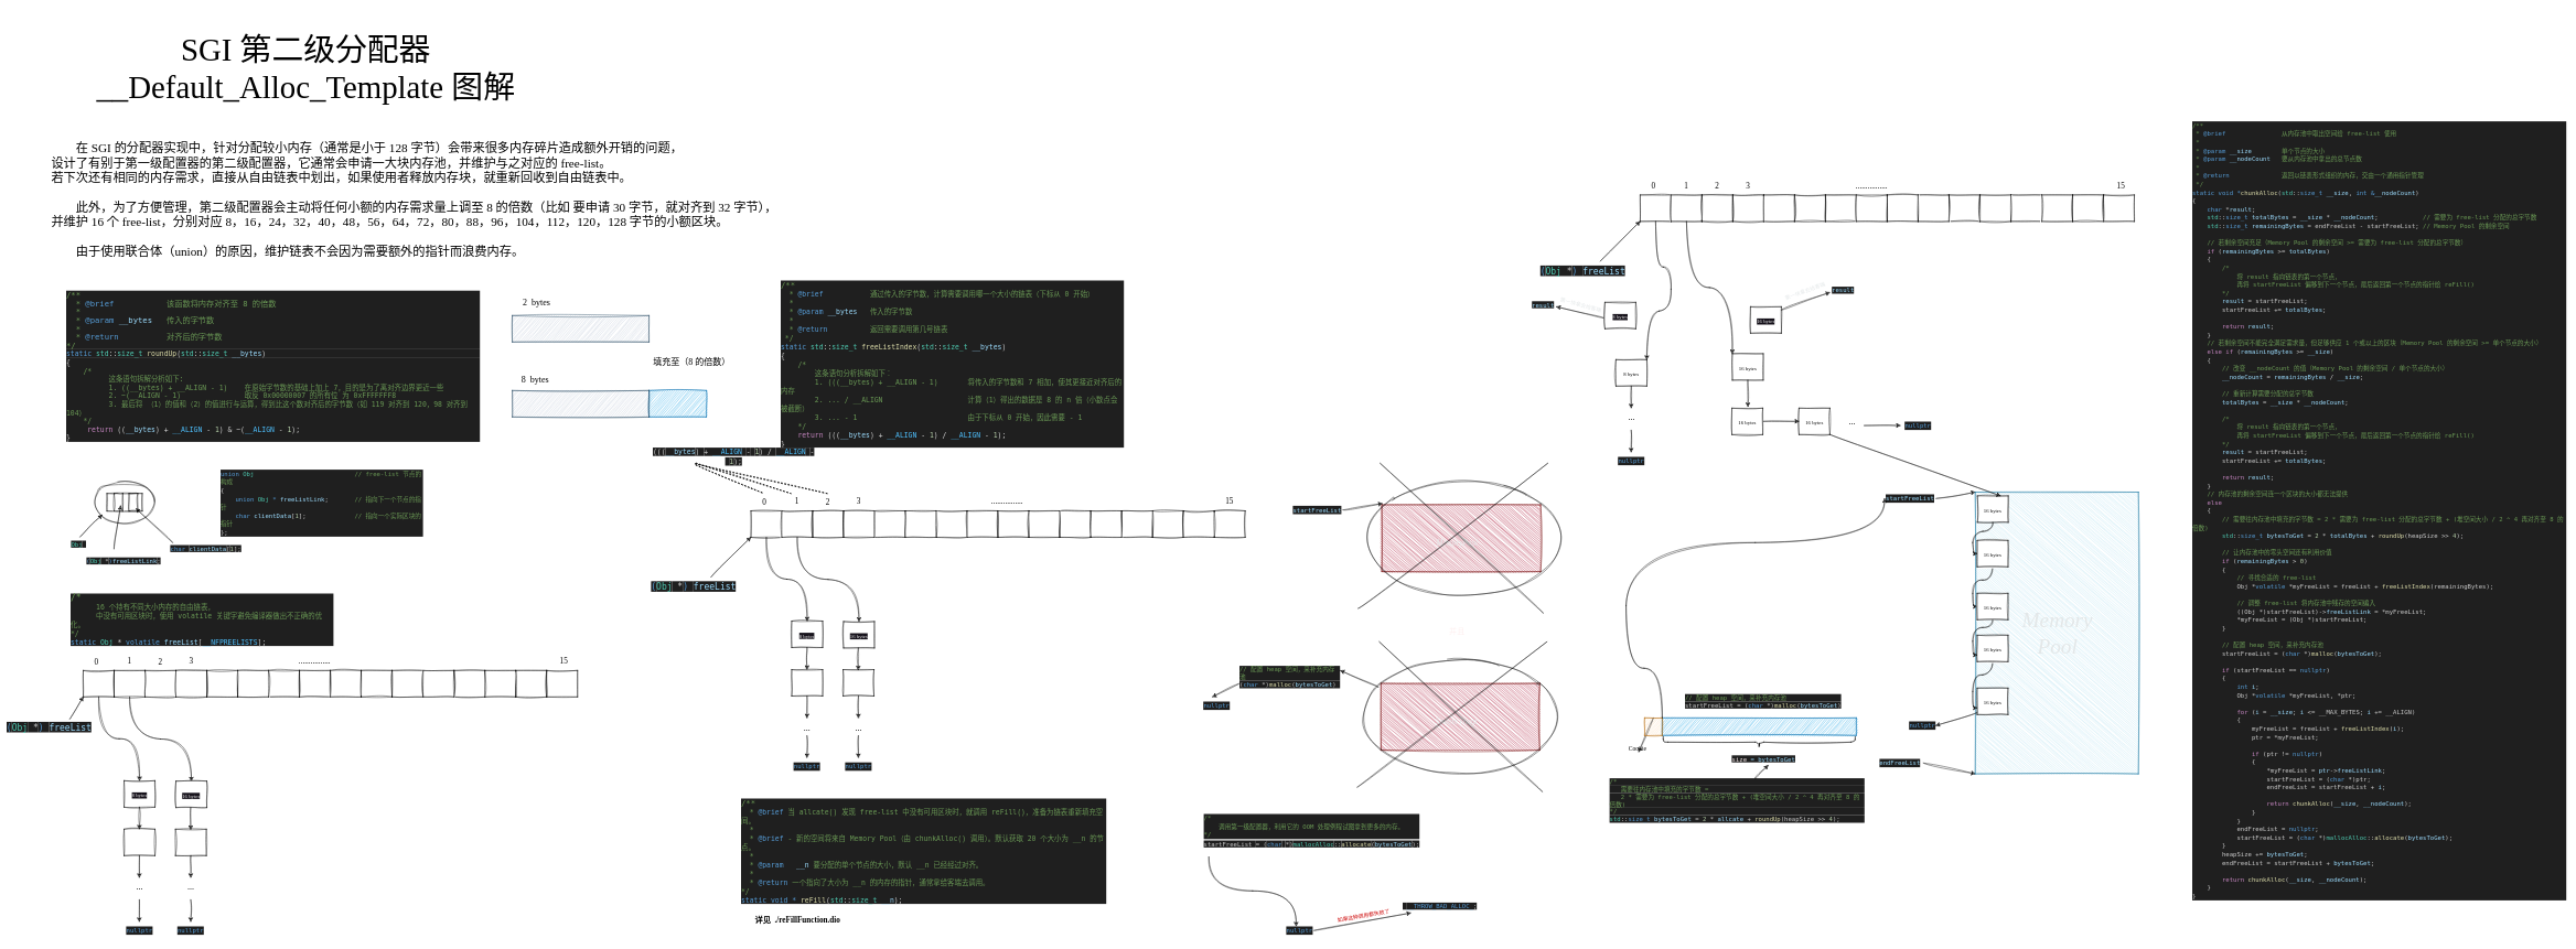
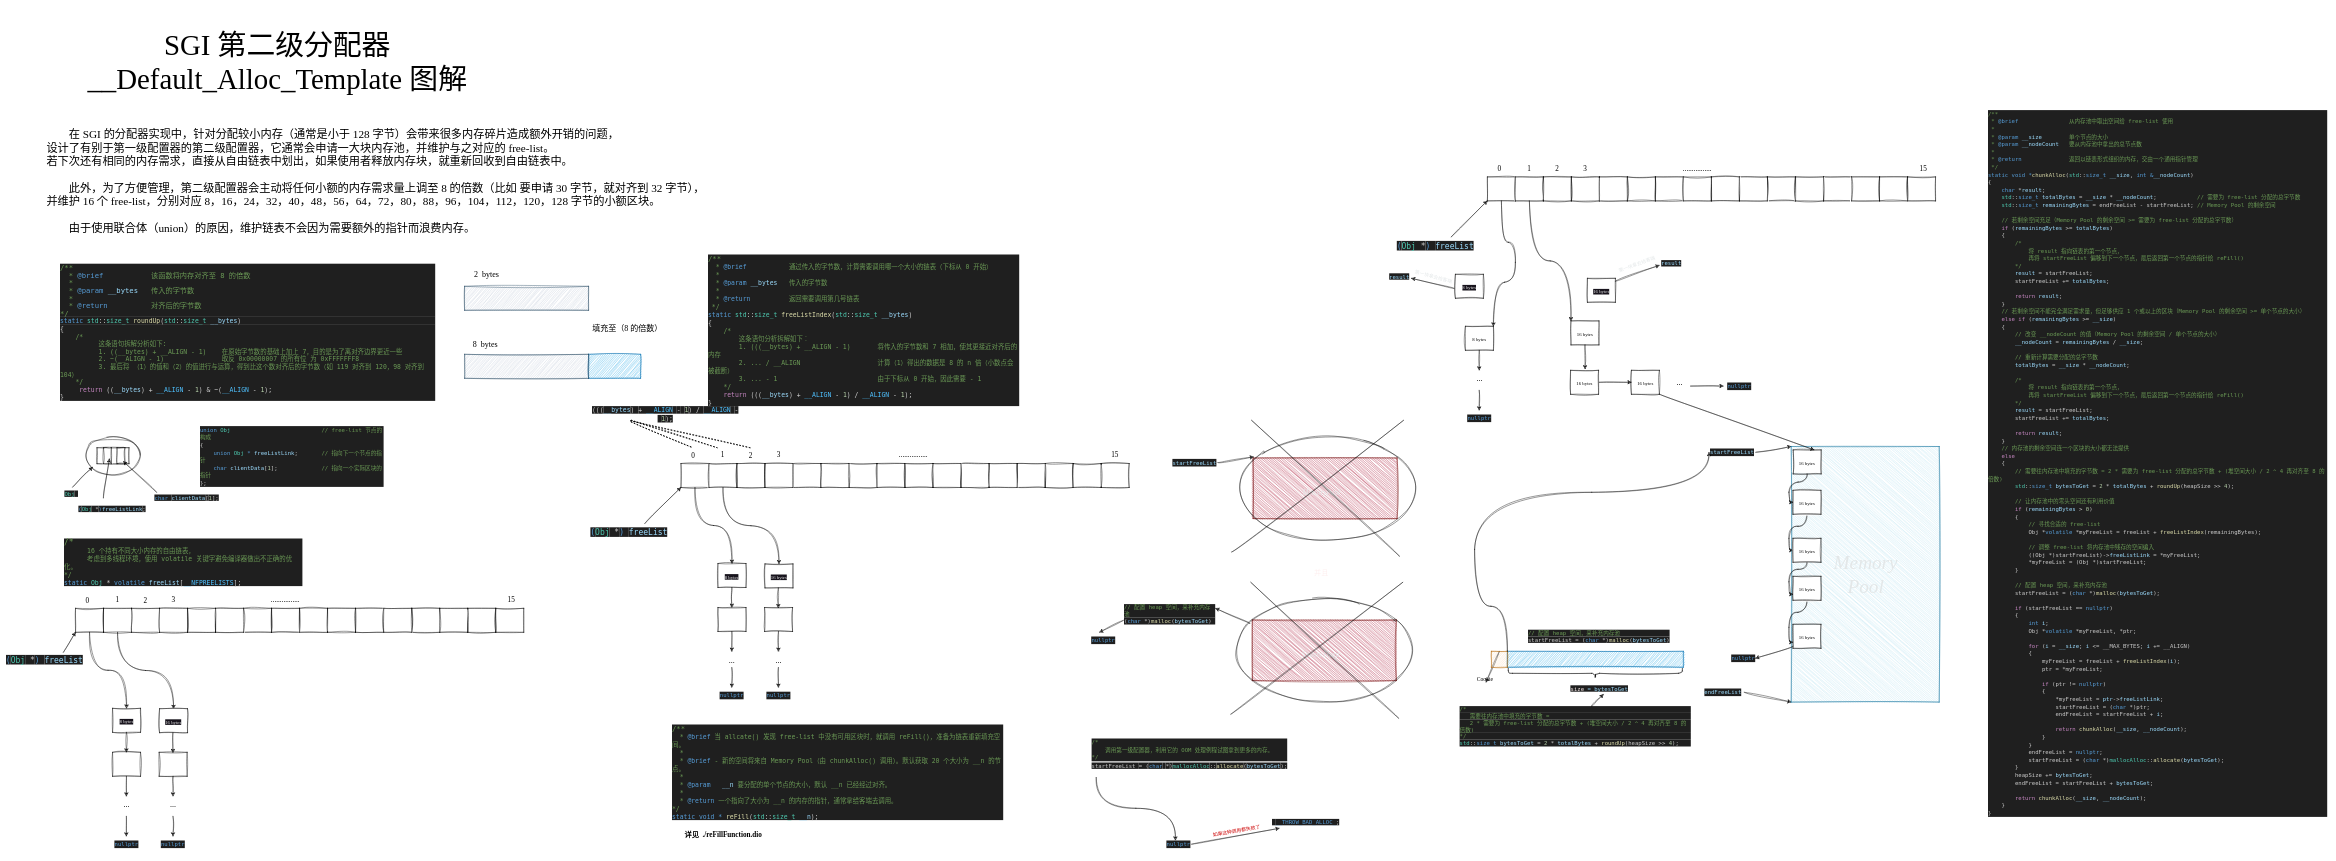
- <mxCell id="21" value="&lt;div style=&quot;color: rgb(204, 204, 204); background-color: rgb(31, 31, 31); font-family: Consolas, 微软雅黑, monospace, Consolas, &amp;quot;Courier New&amp;quot;, monospace; line-height: 19px;&quot;&gt;&lt;div style=&quot;&quot;&gt;&lt;span style=&quot;color: rgb(106, 153, 85);&quot;&gt;&lt;font style=&quot;font-size: 20px;&quot;&gt;/*&lt;/font&gt;&lt;/span&gt;&lt;/div&gt;&lt;div style=&quot;&quot;&gt;&lt;span style=&quot;color: #6a9955;&quot;&gt;&lt;font size=&quot;3&quot;&gt;&amp;nbsp; &amp;nbsp; &amp;nbsp; 16 个持有不同大小内存的自由链表，&lt;/font&gt;&lt;/span&gt;&lt;/div&gt;&lt;div style=&quot;&quot;&gt;&lt;span style=&quot;color: #6a9955;&quot;&gt;&lt;font size=&quot;3&quot;&gt;&amp;nbsp; &amp;nbsp; &amp;nbsp; 中没有可用区块时，使用 volatile 关键字避免编译器做出不正确的优化。&lt;/font&gt;&lt;/span&gt;&lt;/div&gt;&lt;div style=&quot;&quot;&gt;&lt;span style=&quot;color: #6a9955;&quot;&gt;&lt;font size=&quot;3&quot;&gt;*/&lt;/font&gt;&lt;/span&gt;&lt;/div&gt;&lt;div style=&quot;&quot;&gt;&lt;font size=&quot;3&quot;&gt;&lt;span style=&quot;color: rgb(86, 156, 214);&quot;&gt;static&lt;/span&gt; &lt;span style=&quot;color: rgb(78, 201, 176);&quot;&gt;Obj&lt;/span&gt; &lt;span style=&quot;color: rgb(212, 212, 212);&quot;&gt;*&lt;/span&gt; &lt;span style=&quot;color: rgb(86, 156, 214);&quot;&gt;volatile&lt;/span&gt; &lt;span style=&quot;color: rgb(156, 220, 254);&quot;&gt;freeList&lt;/span&gt;[&lt;span style=&quot;color: rgb(79, 193, 255);&quot;&gt;__NFPREELISTS&lt;/span&gt;];&lt;/font&gt;&lt;/div&gt;&lt;/div&gt;" style="text;html=1;strokeColor=none;fillColor=none;align=left;verticalAlign=middle;whiteSpace=wrap;rounded=0;sketch=1;hachureGap=4;jiggle=2;curveFitting=1;fontFamily=Comic Sans MS;fontSize=20;" vertex="1" parent="1"><mxGeometry x="157.75" y="1350" width="598" height="110" as="geometry" /></mxCell>
+ <mxCell id="21" value="&lt;div style=&quot;color: rgb(204, 204, 204); background-color: rgb(31, 31, 31); font-family: Consolas, 微软雅黑, monospace, Consolas, &amp;quot;Courier New&amp;quot;, monospace; line-height: 19px;&quot;&gt;&lt;div style=&quot;&quot;&gt;&lt;span style=&quot;color: rgb(106, 153, 85);&quot;&gt;&lt;font style=&quot;font-size: 20px;&quot;&gt;/*&lt;/font&gt;&lt;/span&gt;&lt;/div&gt;&lt;div style=&quot;&quot;&gt;&lt;span style=&quot;color: #6a9955;&quot;&gt;&lt;font size=&quot;3&quot;&gt;&amp;nbsp; &amp;nbsp; &amp;nbsp; 16 个持有不同大小内存的自由链表，&lt;/font&gt;&lt;/span&gt;&lt;/div&gt;&lt;div style=&quot;&quot;&gt;&lt;span style=&quot;color: #6a9955;&quot;&gt;&lt;font size=&quot;3&quot;&gt;&amp;nbsp; &amp;nbsp; &amp;nbsp; 考虑到多线程环境，使用 volatile 关键字避免编译器做出不正确的优化。&lt;/font&gt;&lt;/span&gt;&lt;/div&gt;&lt;div style=&quot;&quot;&gt;&lt;span style=&quot;color: #6a9955;&quot;&gt;&lt;font size=&quot;3&quot;&gt;*/&lt;/font&gt;&lt;/span&gt;&lt;/div&gt;&lt;div style=&quot;&quot;&gt;&lt;font size=&quot;3&quot;&gt;&lt;span style=&quot;color: rgb(86, 156, 214);&quot;&gt;static&lt;/span&gt; &lt;span style=&quot;color: rgb(78, 201, 176);&quot;&gt;Obj&lt;/span&gt; &lt;span style=&quot;color: rgb(212, 212, 212);&quot;&gt;*&lt;/span&gt; &lt;span style=&quot;color: rgb(86, 156, 214);&quot;&gt;volatile&lt;/span&gt; &lt;span style=&quot;color: rgb(156, 220, 254);&quot;&gt;freeList&lt;/span&gt;[&lt;span style=&quot;color: rgb(79, 193, 255);&quot;&gt;__NFPREELISTS&lt;/span&gt;];&lt;/font&gt;&lt;/div&gt;&lt;/div&gt;" style="text;html=1;strokeColor=none;fillColor=none;align=left;verticalAlign=middle;whiteSpace=wrap;rounded=0;sketch=1;hachureGap=4;jiggle=2;curveFitting=1;fontFamily=Comic Sans MS;fontSize=20;" vertex="1" parent="1"><mxGeometry x="157.75" y="1350" width="598" height="110" as="geometry" /></mxCell>
- <mxCell id="189" value="&lt;div style=&quot;color: rgb(204, 204, 204); font-family: Consolas, 微软雅黑, monospace, Consolas, &amp;quot;Courier New&amp;quot;, monospace; font-size: 14px; text-align: left; background-color: rgb(31, 31, 31);&quot;&gt;&lt;span style=&quot;color: rgb(106, 153, 85);&quot;&gt;/*&lt;/span&gt;&lt;/div&gt;&lt;div style=&quot;color: rgb(204, 204, 204); font-family: Consolas, 微软雅黑, monospace, Consolas, &amp;quot;Courier New&amp;quot;, monospace; font-size: 14px; text-align: left; background-color: rgb(31, 31, 31);&quot;&gt;&lt;span style=&quot;color: rgb(106, 153, 85);&quot;&gt;&amp;nbsp; &amp;nbsp;需要往内存池中填充的字节数 =&amp;nbsp;&lt;/span&gt;&lt;/div&gt;&lt;div style=&quot;color: rgb(204, 204, 204); font-family: Consolas, 微软雅黑, monospace, Consolas, &amp;quot;Courier New&amp;quot;, monospace; font-size: 14px; text-align: left; background-color: rgb(31, 31, 31);&quot;&gt;&lt;span style=&quot;color: rgb(106, 153, 85);&quot;&gt;&amp;nbsp; &amp;nbsp;2 * 需要为 free-list 分配的总字节数 + (堆空间大小 / 2 ^ 4 再对齐至 8 的倍数)&lt;/span&gt;&lt;/div&gt;&lt;div style=&quot;color: rgb(204, 204, 204); font-family: Consolas, 微软雅黑, monospace, Consolas, &amp;quot;Courier New&amp;quot;, monospace; font-size: 14px; text-align: left; background-color: rgb(31, 31, 31);&quot;&gt;&lt;span style=&quot;color: rgb(106, 153, 85);&quot;&gt;*/&lt;/span&gt;&lt;/div&gt;&lt;div style=&quot;color: rgb(204, 204, 204); font-family: Consolas, 微软雅黑, monospace, Consolas, &amp;quot;Courier New&amp;quot;, monospace; font-size: 14px; text-align: left; background-color: rgb(31, 31, 31);&quot;&gt;&lt;span style=&quot;color: rgb(78, 201, 176);&quot;&gt;std&lt;/span&gt;::&lt;span style=&quot;color: rgb(86, 156, 214);&quot;&gt;size_t&lt;/span&gt;&amp;nbsp;&lt;span style=&quot;color: rgb(156, 220, 254);&quot;&gt;bytesToGet&lt;/span&gt;&amp;nbsp;&lt;span style=&quot;color: rgb(212, 212, 212);&quot;&gt;=&lt;/span&gt;&amp;nbsp;&lt;span style=&quot;color: rgb(181, 206, 168);&quot;&gt;2&lt;/span&gt;&amp;nbsp;&lt;span style=&quot;color: rgb(212, 212, 212);&quot;&gt;*&lt;/span&gt;&amp;nbsp;&lt;span style=&quot;color: rgb(156, 220, 254);&quot;&gt;allcate&lt;/span&gt;&amp;nbsp;&lt;span style=&quot;color: rgb(212, 212, 212);&quot;&gt;+&lt;/span&gt;&amp;nbsp;&lt;span style=&quot;color: rgb(220, 220, 170);&quot;&gt;roundUp&lt;/span&gt;(heapSize&amp;nbsp;&lt;span style=&quot;color: rgb(212, 212, 212);&quot;&gt;&amp;gt;&amp;gt;&lt;/span&gt;&amp;nbsp;&lt;span style=&quot;color: rgb(181, 206, 168);&quot;&gt;4&lt;/span&gt;);&lt;/div&gt;" style="text;html=1;strokeColor=none;fillColor=none;align=center;verticalAlign=middle;whiteSpace=wrap;rounded=0;shadow=0;sketch=1;hachureGap=4;jiggle=2;curveFitting=1;fontFamily=Tahoma;fontSize=18;fontColor=#FEEFEF;" vertex="1" parent="1"><mxGeometry x="3648" y="1765" width="580" height="100" as="geometry" /></mxCell>
+ <mxCell id="189" value="&lt;div style=&quot;color: rgb(204, 204, 204); font-family: Consolas, 微软雅黑, monospace, Consolas, &amp;quot;Courier New&amp;quot;, monospace; font-size: 14px; text-align: left; background-color: rgb(31, 31, 31);&quot;&gt;&lt;span style=&quot;color: rgb(106, 153, 85);&quot;&gt;/*&lt;/span&gt;&lt;/div&gt;&lt;div style=&quot;color: rgb(204, 204, 204); font-family: Consolas, 微软雅黑, monospace, Consolas, &amp;quot;Courier New&amp;quot;, monospace; font-size: 14px; text-align: left; background-color: rgb(31, 31, 31);&quot;&gt;&lt;span style=&quot;color: rgb(106, 153, 85);&quot;&gt;&amp;nbsp; &amp;nbsp;需要往内存池中填充的字节数 =&amp;nbsp;&lt;/span&gt;&lt;/div&gt;&lt;div style=&quot;color: rgb(204, 204, 204); font-family: Consolas, 微软雅黑, monospace, Consolas, &amp;quot;Courier New&amp;quot;, monospace; font-size: 14px; text-align: left; background-color: rgb(31, 31, 31);&quot;&gt;&lt;span style=&quot;color: rgb(106, 153, 85);&quot;&gt;&amp;nbsp; &amp;nbsp;2 * 需要为 free-list 分配的总字节数 + (堆空间大小 / 2 ^ 4 再对齐至 8 的倍数)&lt;/span&gt;&lt;/div&gt;&lt;div style=&quot;color: rgb(204, 204, 204); font-family: Consolas, 微软雅黑, monospace, Consolas, &amp;quot;Courier New&amp;quot;, monospace; font-size: 14px; text-align: left; background-color: rgb(31, 31, 31);&quot;&gt;&lt;span style=&quot;color: rgb(106, 153, 85);&quot;&gt;*/&lt;/span&gt;&lt;/div&gt;&lt;div style=&quot;color: rgb(204, 204, 204); font-family: Consolas, 微软雅黑, monospace, Consolas, &amp;quot;Courier New&amp;quot;, monospace; font-size: 14px; text-align: left; background-color: rgb(31, 31, 31);&quot;&gt;&lt;span style=&quot;color: rgb(78, 201, 176);&quot;&gt;std&lt;/span&gt;::&lt;span style=&quot;color: rgb(86, 156, 214);&quot;&gt;size_t&lt;/span&gt;&amp;nbsp;&lt;span style=&quot;color: rgb(156, 220, 254);&quot;&gt;bytesToGet&lt;/span&gt;&amp;nbsp;&lt;span style=&quot;color: rgb(212, 212, 212);&quot;&gt;=&lt;/span&gt;&amp;nbsp;&lt;span style=&quot;color: rgb(181, 206, 168);&quot;&gt;2&lt;/span&gt;&amp;nbsp;&lt;span style=&quot;color: rgb(212, 212, 212);&quot;&gt;*&lt;/span&gt;&amp;nbsp;&lt;span style=&quot;color: rgb(156, 220, 254);&quot;&gt;totalBytes&lt;/span&gt;&amp;nbsp;&lt;span style=&quot;color: rgb(212, 212, 212);&quot;&gt;+&lt;/span&gt;&amp;nbsp;&lt;span style=&quot;color: rgb(220, 220, 170);&quot;&gt;roundUp&lt;/span&gt;(heapSize&amp;nbsp;&lt;span style=&quot;color: rgb(212, 212, 212);&quot;&gt;&amp;gt;&amp;gt;&lt;/span&gt;&amp;nbsp;&lt;span style=&quot;color: rgb(181, 206, 168);&quot;&gt;4&lt;/span&gt;);&lt;/div&gt;" style="text;html=1;strokeColor=none;fillColor=none;align=center;verticalAlign=middle;whiteSpace=wrap;rounded=0;shadow=0;sketch=1;hachureGap=4;jiggle=2;curveFitting=1;fontFamily=Tahoma;fontSize=18;fontColor=#FEEFEF;" vertex="1" parent="1"><mxGeometry x="3648" y="1765" width="580" height="100" as="geometry" /></mxCell>
